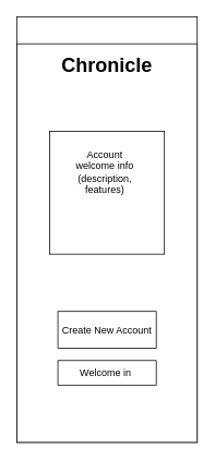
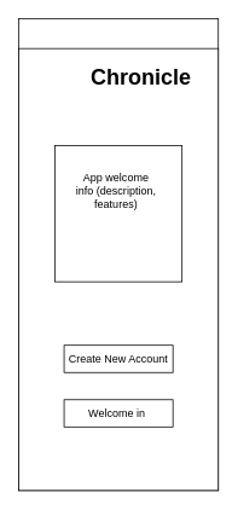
- <mxCell id="9" value="&lt;h1&gt;Chronicle&lt;/h1&gt;&lt;p&gt;&lt;br&gt;&lt;/p&gt;" style="text;html=1;strokeColor=none;fillColor=none;spacing=5;spacingTop=-20;whiteSpace=wrap;overflow=hidden;rounded=0;align=center;" vertex="1" parent="1"><mxGeometry x="65" y="60" width="130" height="40" as="geometry" /></mxCell>
+ <mxCell id="9" value="&lt;h1&gt;Chronicle&lt;/h1&gt;&lt;p&gt;&lt;br&gt;&lt;/p&gt;" style="text;html=1;strokeColor=none;fillColor=none;spacing=5;spacingTop=-20;whiteSpace=wrap;overflow=hidden;rounded=0;align=center;" vertex="1" parent="1"><mxGeometry x="90" y="65" width="130" height="40" as="geometry" /></mxCell>
- <mxCell id="6" value="Account welcome info (description, features)" style="text;html=1;strokeColor=none;fillColor=none;align=center;verticalAlign=middle;whiteSpace=wrap;rounded=0;" vertex="1" parent="1"><mxGeometry x="80" y="185.5" width="95" height="49" as="geometry" /></mxCell>
+ <mxCell id="6" value="App welcome info (description, features)" style="text;html=1;strokeColor=none;fillColor=none;align=center;verticalAlign=middle;whiteSpace=wrap;rounded=0;" vertex="1" parent="1"><mxGeometry x="80" y="185.5" width="95" height="49" as="geometry" /></mxCell>
- <mxCell id="8" value="&lt;div style=&quot;&quot;&gt;Create New Account&lt;/div&gt;" style="rounded=0;whiteSpace=wrap;html=1;align=center;verticalAlign=middle;" vertex="1" parent="1"><mxGeometry x="70" y="380" width="120" height="45" as="geometry" /></mxCell>
+ <mxCell id="8" value="&lt;div style=&quot;&quot;&gt;Create New Account&lt;/div&gt;" style="rounded=0;whiteSpace=wrap;html=1;align=center;verticalAlign=middle;" vertex="1" parent="1"><mxGeometry x="70" y="380" width="120" height="30" as="geometry" /></mxCell>
